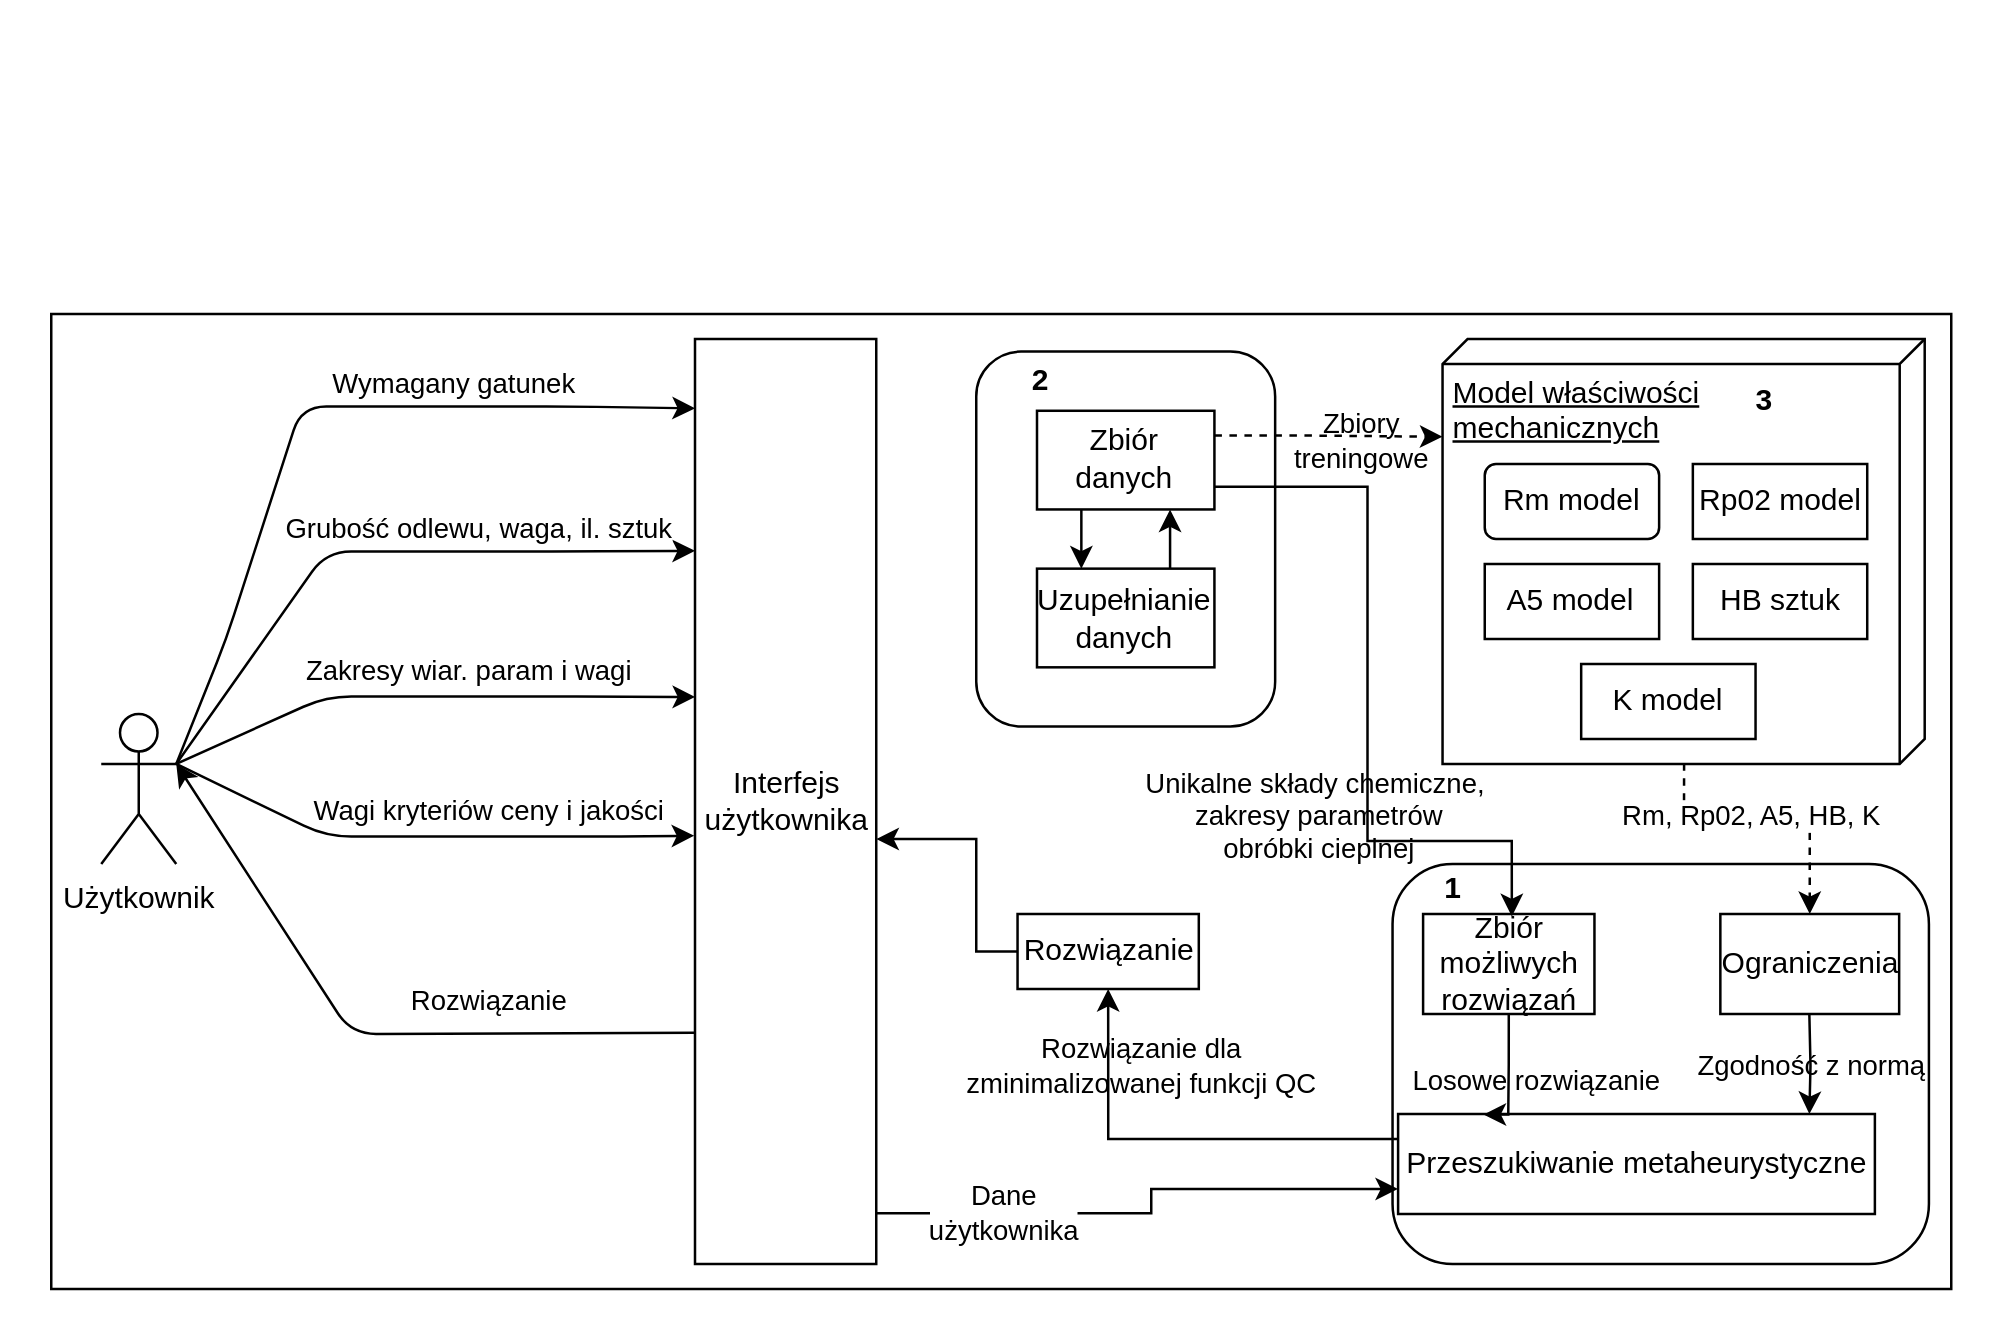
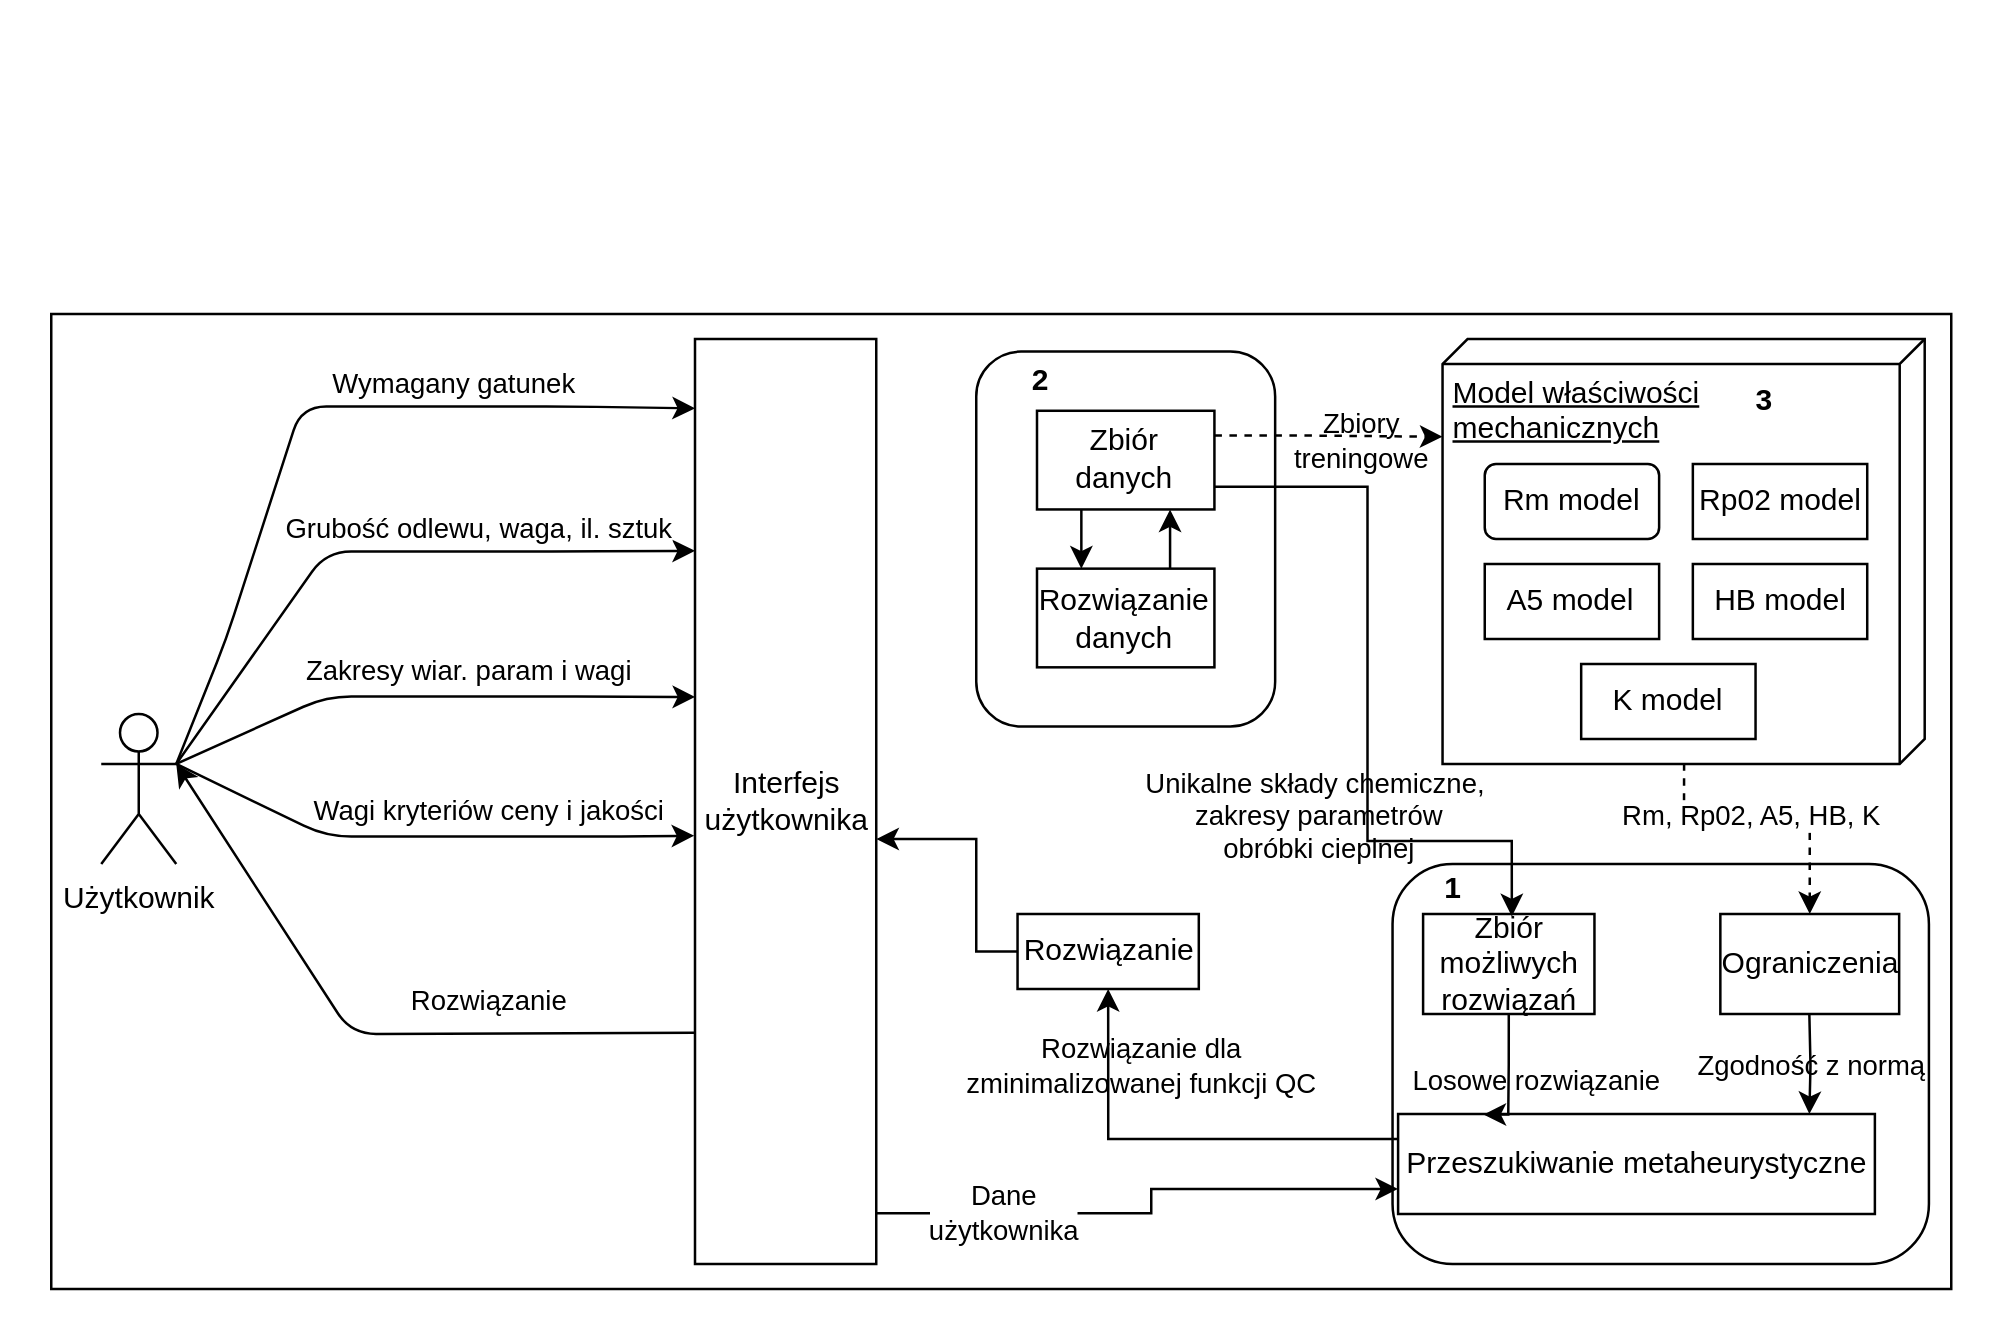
- <mxCell id="46" value="HB sztuk" style="whiteSpace=wrap;html=1;" parent="40" vertex="1"><mxGeometry x="100.125" y="90" width="69.75" height="30" as="geometry" /></mxCell>
+ <mxCell id="46" value="HB model" style="whiteSpace=wrap;html=1;" parent="40" vertex="1"><mxGeometry x="100.125" y="90" width="69.75" height="30" as="geometry" /></mxCell>
- <mxCell id="22" value="Uzupełnianie danych" style="rounded=0;whiteSpace=wrap;html=1;" parent="18" vertex="1"><mxGeometry x="24.304" y="86.822" width="70.966" height="39.465" as="geometry" /></mxCell>
+ <mxCell id="22" value="Rozwiązanie danych" style="rounded=0;whiteSpace=wrap;html=1;" parent="18" vertex="1"><mxGeometry x="24.304" y="86.822" width="70.966" height="39.465" as="geometry" /></mxCell>
